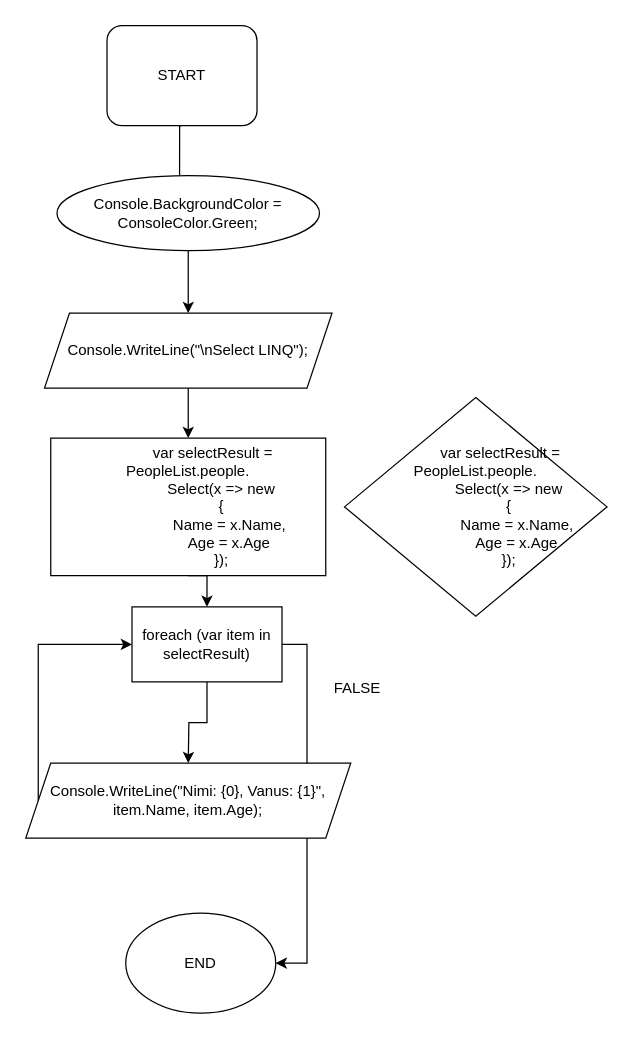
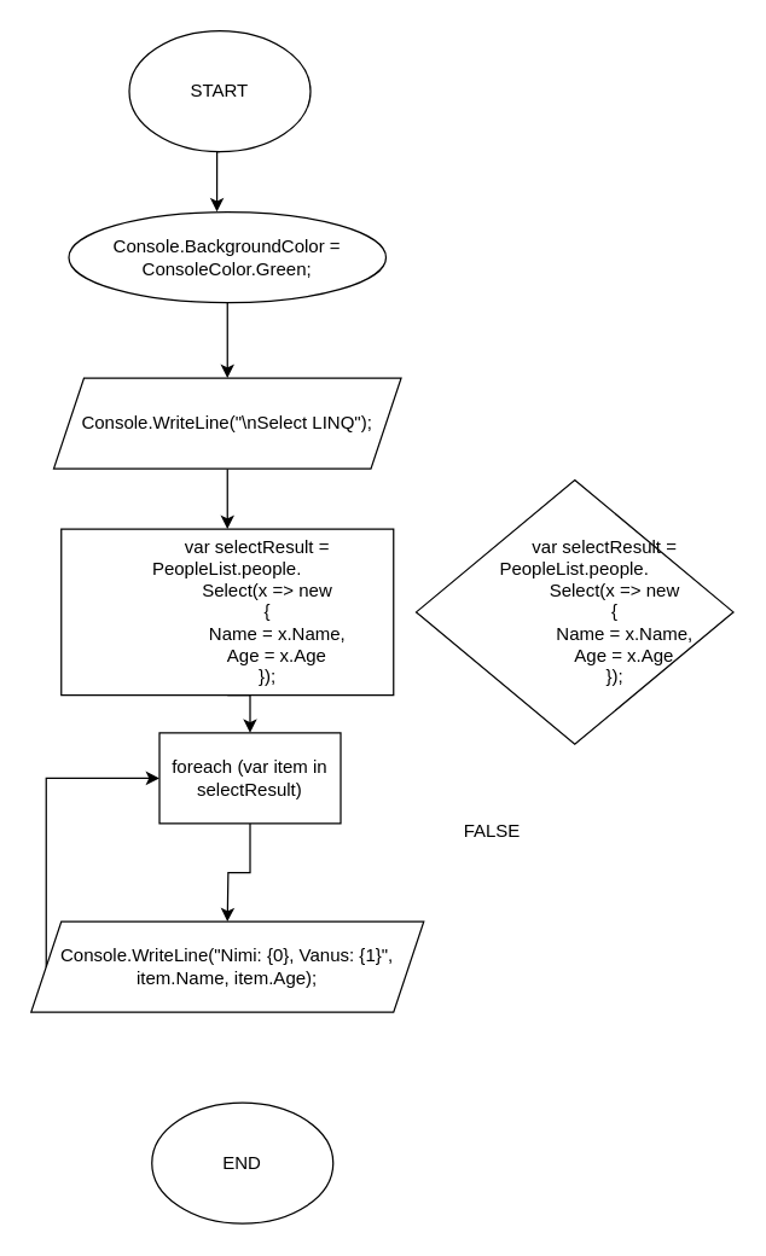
- <mxCell id="3" value="START" style="whiteSpace=wrap;html=1;rounded=1;" vertex="1" parent="1"><mxGeometry x="85" y="20" width="120" height="80" as="geometry" /></mxCell>
+ <mxCell id="3" value="START" style="ellipse;whiteSpace=wrap;html=1;" vertex="1" parent="1"><mxGeometry x="85" y="20" width="120" height="80" as="geometry" /></mxCell>
- <mxCell id="2" style="edgeStyle=orthogonalEdgeStyle;rounded=0;orthogonalLoop=1;jettySize=auto;html=1;exitX=0.5;exitY=1;exitDx=0;exitDy=0;entryX=0.467;entryY=-0.005;entryDx=0;entryDy=0;entryPerimeter=0;endArrow=none;" edge="1" parent="1" source="3" target="6"><mxGeometry relative="1" as="geometry" /></mxCell>
+ <mxCell id="2" style="edgeStyle=orthogonalEdgeStyle;rounded=0;orthogonalLoop=1;jettySize=auto;html=1;exitX=0.5;exitY=1;exitDx=0;exitDy=0;entryX=0.467;entryY=-0.005;entryDx=0;entryDy=0;entryPerimeter=0;" edge="1" parent="1" source="3" target="6"><mxGeometry relative="1" as="geometry" /></mxCell>
- <mxCell id="16" value="FALSE" style="text;html=1;align=center;verticalAlign=middle;resizable=0;points=[];autosize=1;strokeColor=none;fillColor=none;" vertex="1" parent="1"><mxGeometry x="255" y="535" width="60" height="30" as="geometry" /></mxCell>
+ <mxCell id="16" value="FALSE" style="text;html=1;align=center;verticalAlign=middle;resizable=0;points=[];autosize=1;strokeColor=none;fillColor=none;" vertex="1" parent="1"><mxGeometry x="295" y="535" width="60" height="30" as="geometry" /></mxCell>
- <mxCell id="12" style="edgeStyle=orthogonalEdgeStyle;rounded=0;orthogonalLoop=1;jettySize=auto;html=1;exitX=1;exitY=0.5;exitDx=0;exitDy=0;entryX=1;entryY=0.5;entryDx=0;entryDy=0;" edge="1" parent="1" source="13" target="4"><mxGeometry relative="1" as="geometry" /></mxCell>
